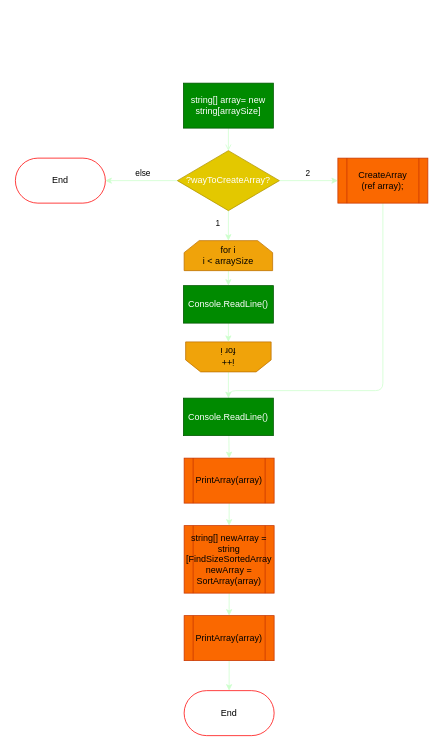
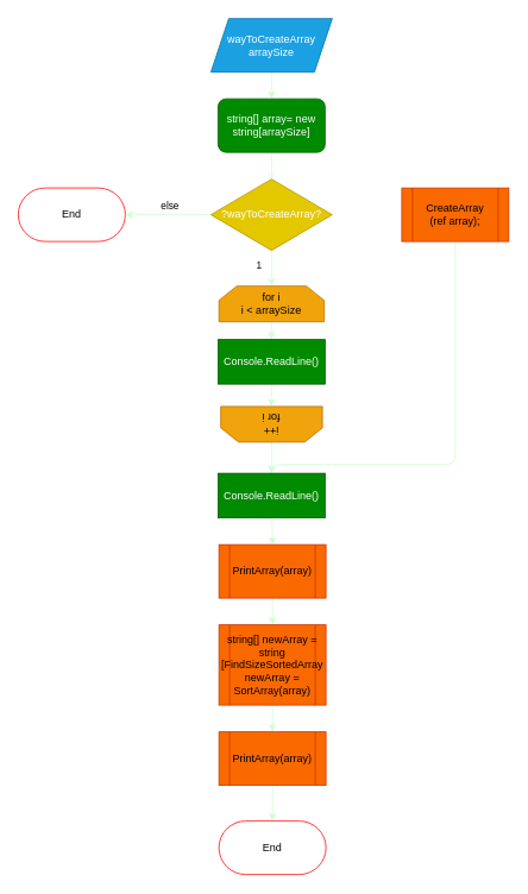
+ <mxCell id="3" value="wayToCreateArray&lt;br&gt;arraySize" style="shape=parallelogram;perimeter=parallelogramPerimeter;whiteSpace=wrap;html=1;fixedSize=1;strokeColor=#006EAF;fillColor=#1ba1e2;fontColor=#ffffff;" parent="1" vertex="1"><mxGeometry x="236" y="20" width="136" height="60" as="geometry" /></mxCell>
+ <mxCell id="2" style="edgeStyle=none;html=1;exitX=0.5;exitY=1;exitDx=0;exitDy=0;entryX=0.5;entryY=0;entryDx=0;entryDy=0;strokeColor=#CCFFCC;" parent="1" source="3" target="12" edge="1"><mxGeometry relative="1" as="geometry" /></mxCell>
- <mxCell id="12" value="string[] array= new string[arraySize]" style="rounded=0;whiteSpace=wrap;html=1;strokeColor=#005700;fillColor=#008a00;fontColor=#ffffff;" parent="1" vertex="1"><mxGeometry x="244" y="110" width="120" height="60" as="geometry" /></mxCell>
+ <mxCell id="12" value="string[] array= new string[arraySize]" style="whiteSpace=wrap;html=1;strokeColor=#005700;fillColor=#008a00;fontColor=#ffffff;rounded=1;" parent="1" vertex="1"><mxGeometry x="244" y="110" width="120" height="60" as="geometry" /></mxCell>
- <mxCell id="7" value="2" style="edgeStyle=none;html=1;exitX=1;exitY=0.5;exitDx=0;exitDy=0;entryX=0;entryY=0.5;entryDx=0;entryDy=0;strokeColor=#CCFFCC;" parent="1" source="8" target="10" edge="1"><mxGeometry x="-0.026" y="10" relative="1" as="geometry"><mxPoint as="offset" /></mxGeometry></mxCell>
